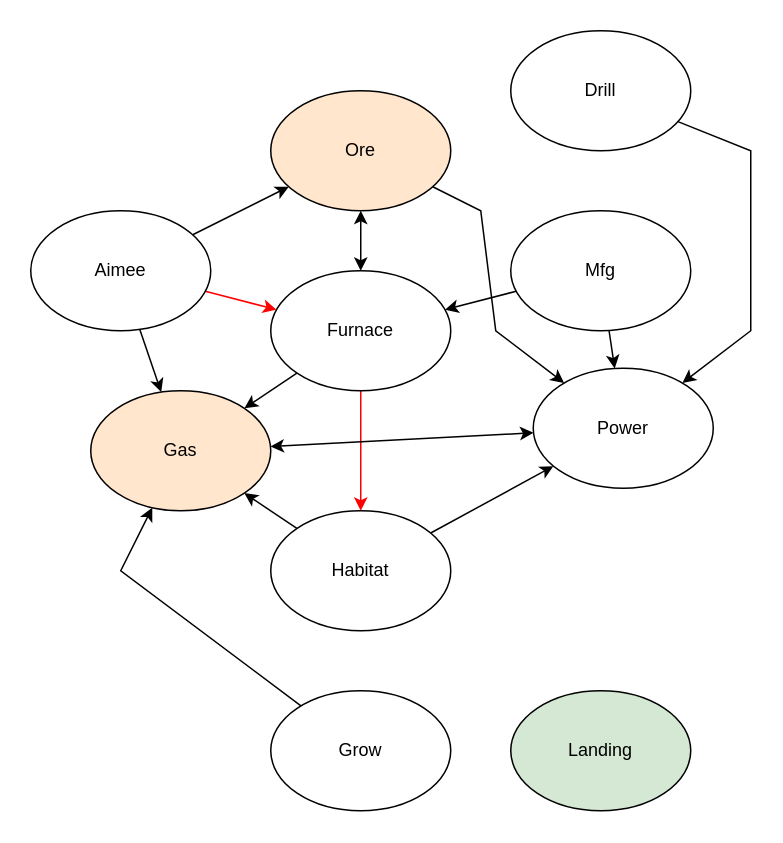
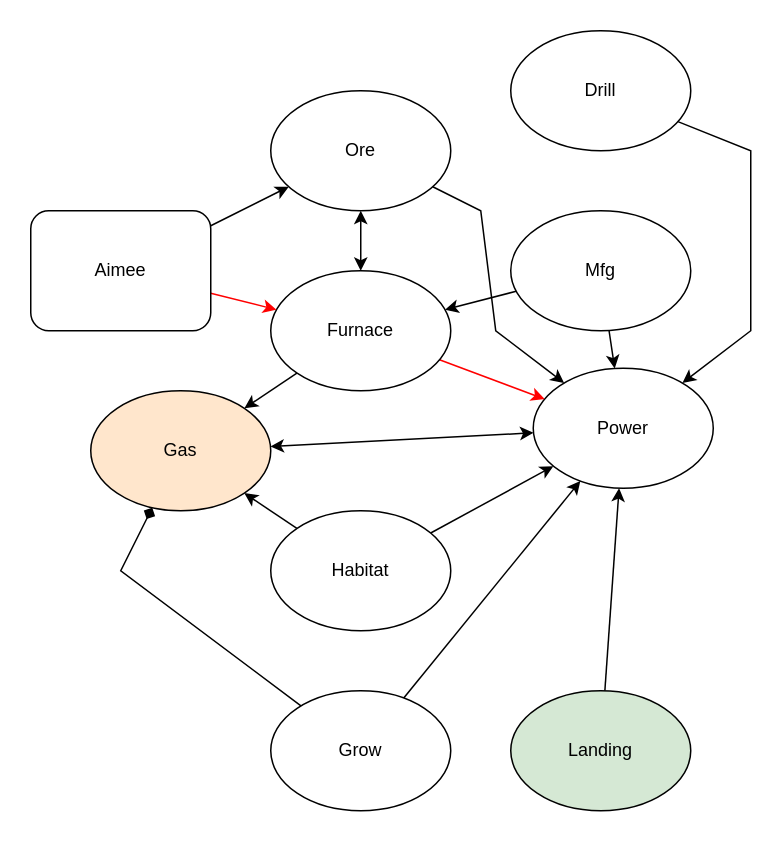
- <mxCell id="16" value="Ore" style="ellipse;whiteSpace=wrap;html=1;fillColor=#ffe6cc;" vertex="1" parent="1"><mxGeometry x="180" y="60" width="120" height="80" as="geometry" /></mxCell>
+ <mxCell id="16" value="Ore" style="ellipse;whiteSpace=wrap;html=1;" vertex="1" parent="1"><mxGeometry x="180" y="60" width="120" height="80" as="geometry" /></mxCell>
- <mxCell id="20" value="Aimee" style="ellipse;whiteSpace=wrap;html=1;" vertex="1" parent="1"><mxGeometry x="20" y="140" width="120" height="80" as="geometry" /></mxCell>
+ <mxCell id="20" value="Aimee" style="whiteSpace=wrap;html=1;rounded=1;" vertex="1" parent="1"><mxGeometry x="20" y="140" width="120" height="80" as="geometry" /></mxCell>
- <mxCell id="19" style="edgeStyle=none;rounded=0;orthogonalLoop=1;jettySize=auto;html=1;" edge="1" parent="1" source="20" target="14"><mxGeometry relative="1" as="geometry" /></mxCell>
- <mxCell id="10" style="edgeStyle=none;rounded=0;orthogonalLoop=1;jettySize=auto;html=1;strokeColor=#FF0000;fillColor=#fff2cc;" edge="1" parent="1" source="12" target="4"><mxGeometry relative="1" as="geometry" /></mxCell>
+ <mxCell id="10" style="edgeStyle=none;rounded=0;orthogonalLoop=1;jettySize=auto;html=1;strokeColor=#FF0000;fillColor=#fff2cc;" edge="1" parent="1" source="12" target="5"><mxGeometry relative="1" as="geometry" /></mxCell>
- <mxCell id="7" style="edgeStyle=none;rounded=0;orthogonalLoop=1;jettySize=auto;html=1;" edge="1" parent="1" source="8" target="14"><mxGeometry relative="1" as="geometry"><Array as="points"><mxPoint x="80" y="380" /></Array></mxGeometry></mxCell>
+ <mxCell id="7" style="edgeStyle=none;rounded=0;orthogonalLoop=1;jettySize=auto;html=1;endArrow=diamond;" edge="1" parent="1" source="8" target="14"><mxGeometry relative="1" as="geometry"><Array as="points"><mxPoint x="80" y="380" /></Array></mxGeometry></mxCell>
+ <mxCell id="6" style="edgeStyle=none;rounded=0;orthogonalLoop=1;jettySize=auto;html=1;" edge="1" parent="1" source="8" target="5"><mxGeometry relative="1" as="geometry"><Array as="points" /></mxGeometry></mxCell>
+ <mxCell id="26" style="edgeStyle=none;rounded=0;orthogonalLoop=1;jettySize=auto;html=1;" edge="1" parent="1" source="27" target="5"><mxGeometry relative="1" as="geometry" /></mxCell>
